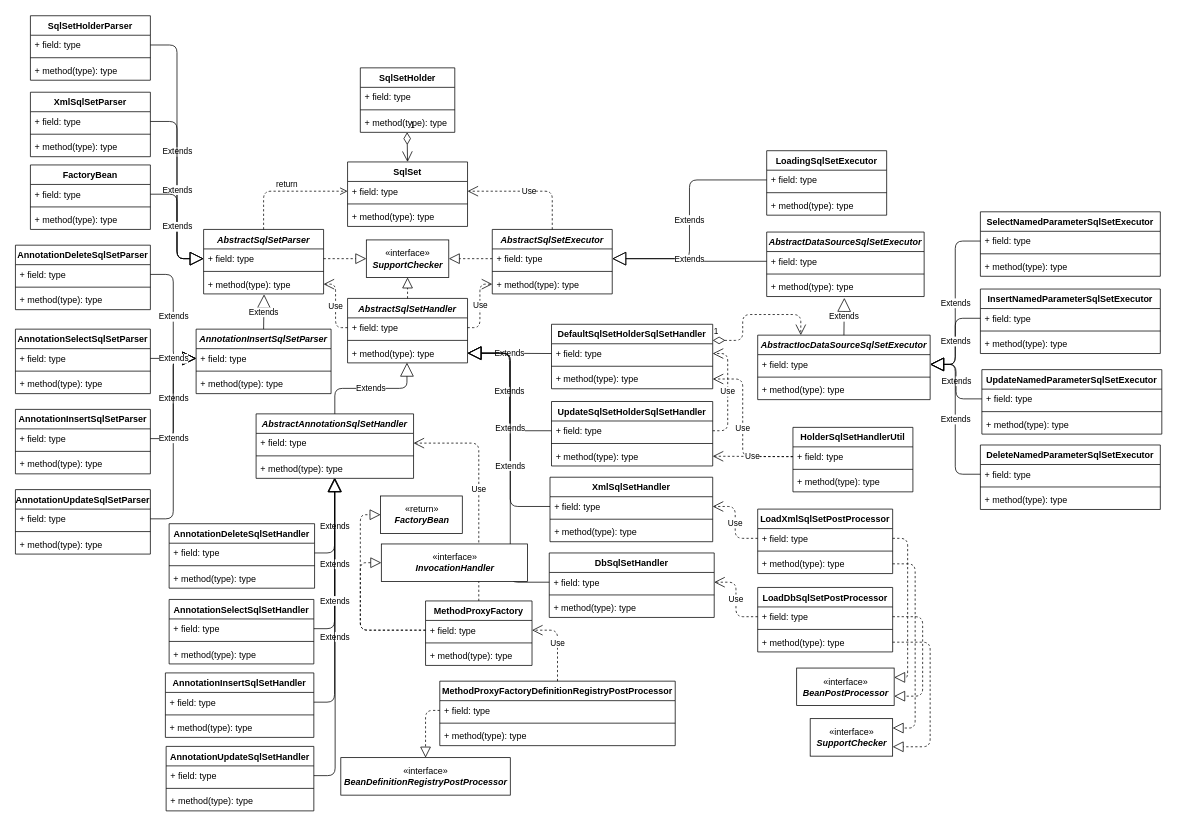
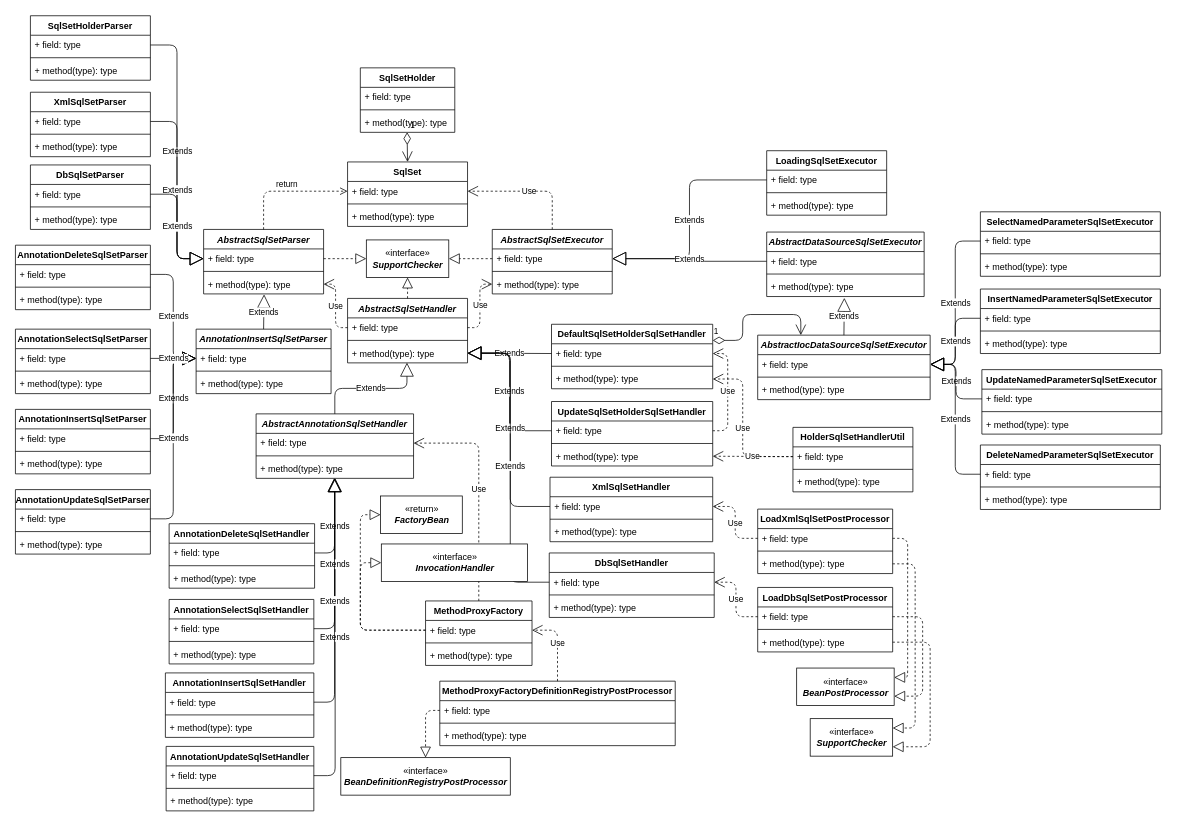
- <mxCell id="95" value="FactoryBean" style="swimlane;fontStyle=1;align=center;verticalAlign=top;childLayout=stackLayout;horizontal=1;startSize=26;horizontalStack=0;resizeParent=1;resizeParentMax=0;resizeLast=0;collapsible=1;marginBottom=0;" vertex="1" parent="1"><mxGeometry x="40" y="219.5" width="160" height="86" as="geometry" /></mxCell>
+ <mxCell id="95" value="DbSqlSetParser" style="swimlane;fontStyle=1;align=center;verticalAlign=top;childLayout=stackLayout;horizontal=1;startSize=26;horizontalStack=0;resizeParent=1;resizeParentMax=0;resizeLast=0;collapsible=1;marginBottom=0;" vertex="1" parent="1"><mxGeometry x="40" y="219.5" width="160" height="86" as="geometry" /></mxCell>
- <mxCell id="190" value="1" style="endArrow=open;html=1;endSize=12;startArrow=diamondThin;startSize=14;startFill=0;align=left;verticalAlign=bottom;entryX=0.25;entryY=0;entryDx=0;entryDy=0;exitX=1;exitY=0.25;exitDx=0;exitDy=0;edgeStyle=orthogonalEdgeStyle;dashed=1;" edge="1" parent="1" source="127" target="37"><mxGeometry x="-1" y="3" relative="1" as="geometry"><mxPoint x="900" y="409" as="sourcePoint" /><mxPoint x="1040" y="399" as="targetPoint" /><Array as="points"><mxPoint x="990" y="454" /><mxPoint x="990" y="419" /><mxPoint x="1068" y="419" /></Array></mxGeometry></mxCell>
+ <mxCell id="190" value="1" style="endArrow=open;html=1;endSize=12;startArrow=diamondThin;startSize=14;startFill=0;align=left;verticalAlign=bottom;entryX=0.25;entryY=0;entryDx=0;entryDy=0;exitX=1;exitY=0.25;exitDx=0;exitDy=0;edgeStyle=orthogonalEdgeStyle;" edge="1" parent="1" source="127" target="37"><mxGeometry x="-1" y="3" relative="1" as="geometry"><mxPoint x="900" y="409" as="sourcePoint" /><mxPoint x="1040" y="399" as="targetPoint" /><Array as="points"><mxPoint x="990" y="454" /><mxPoint x="990" y="419" /><mxPoint x="1068" y="419" /></Array></mxGeometry></mxCell>
